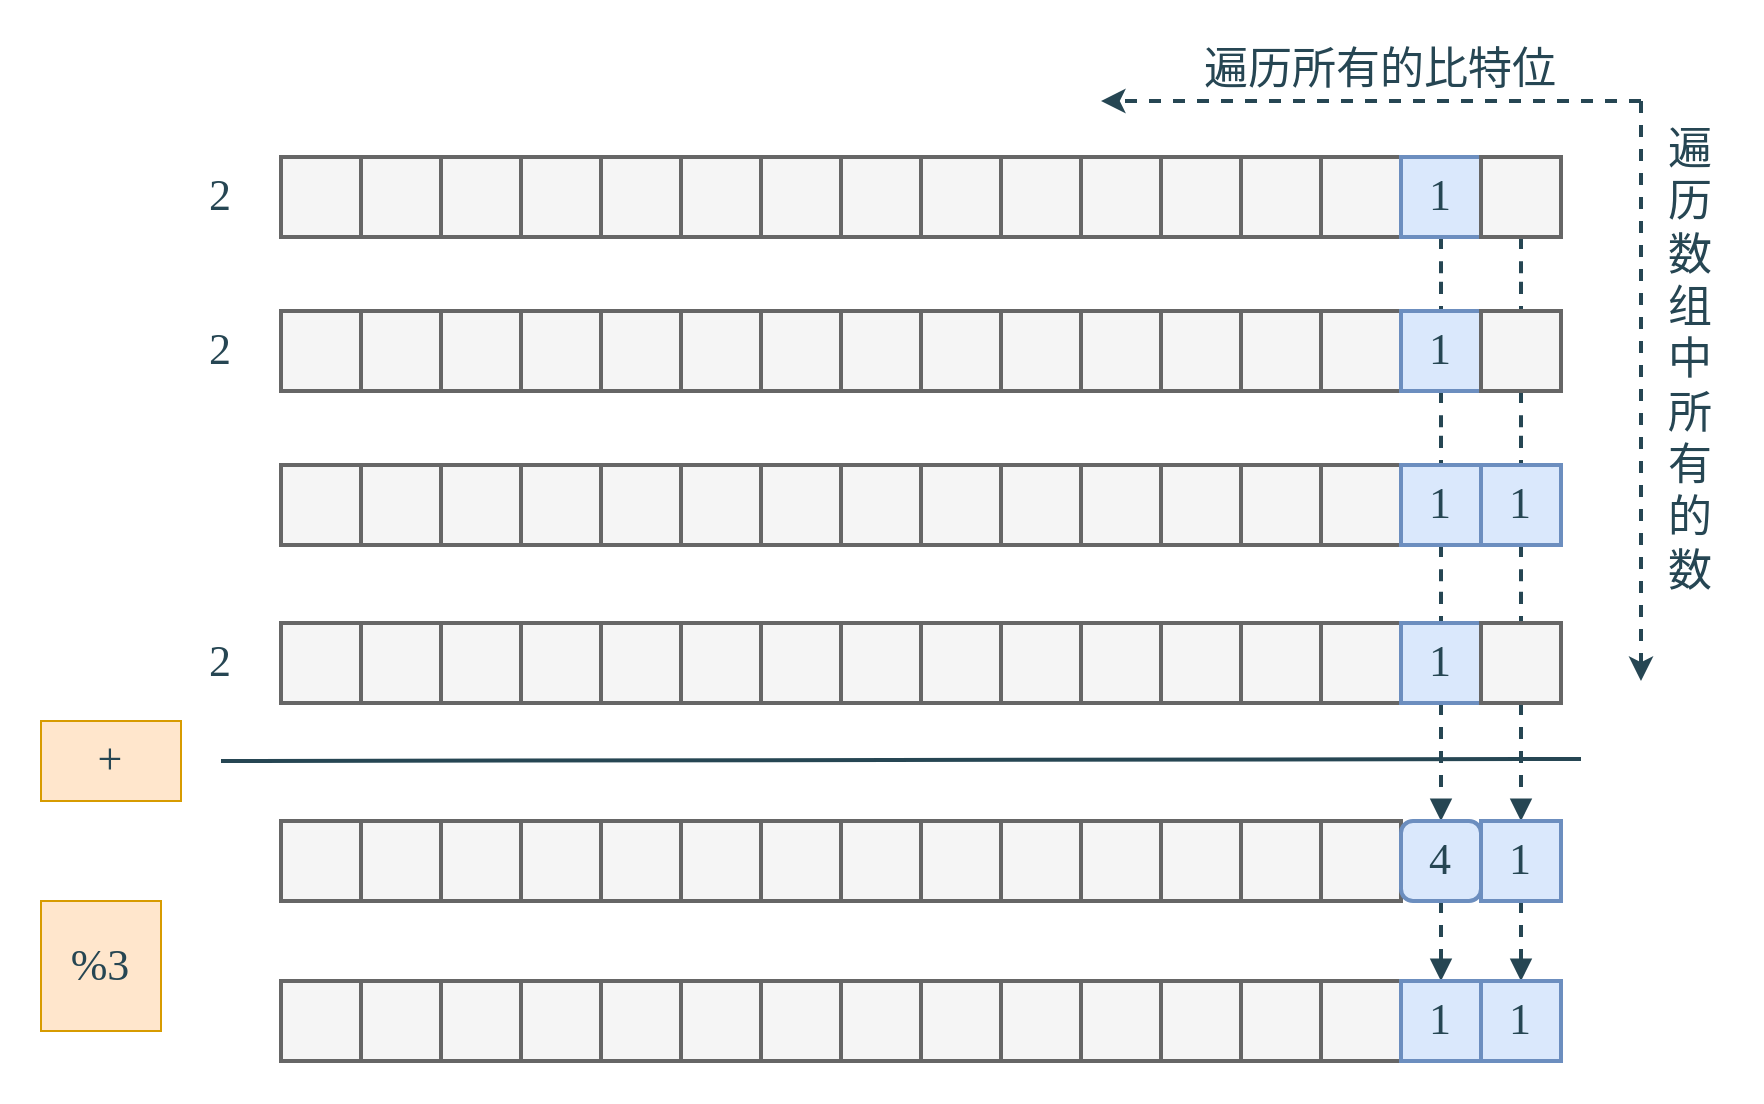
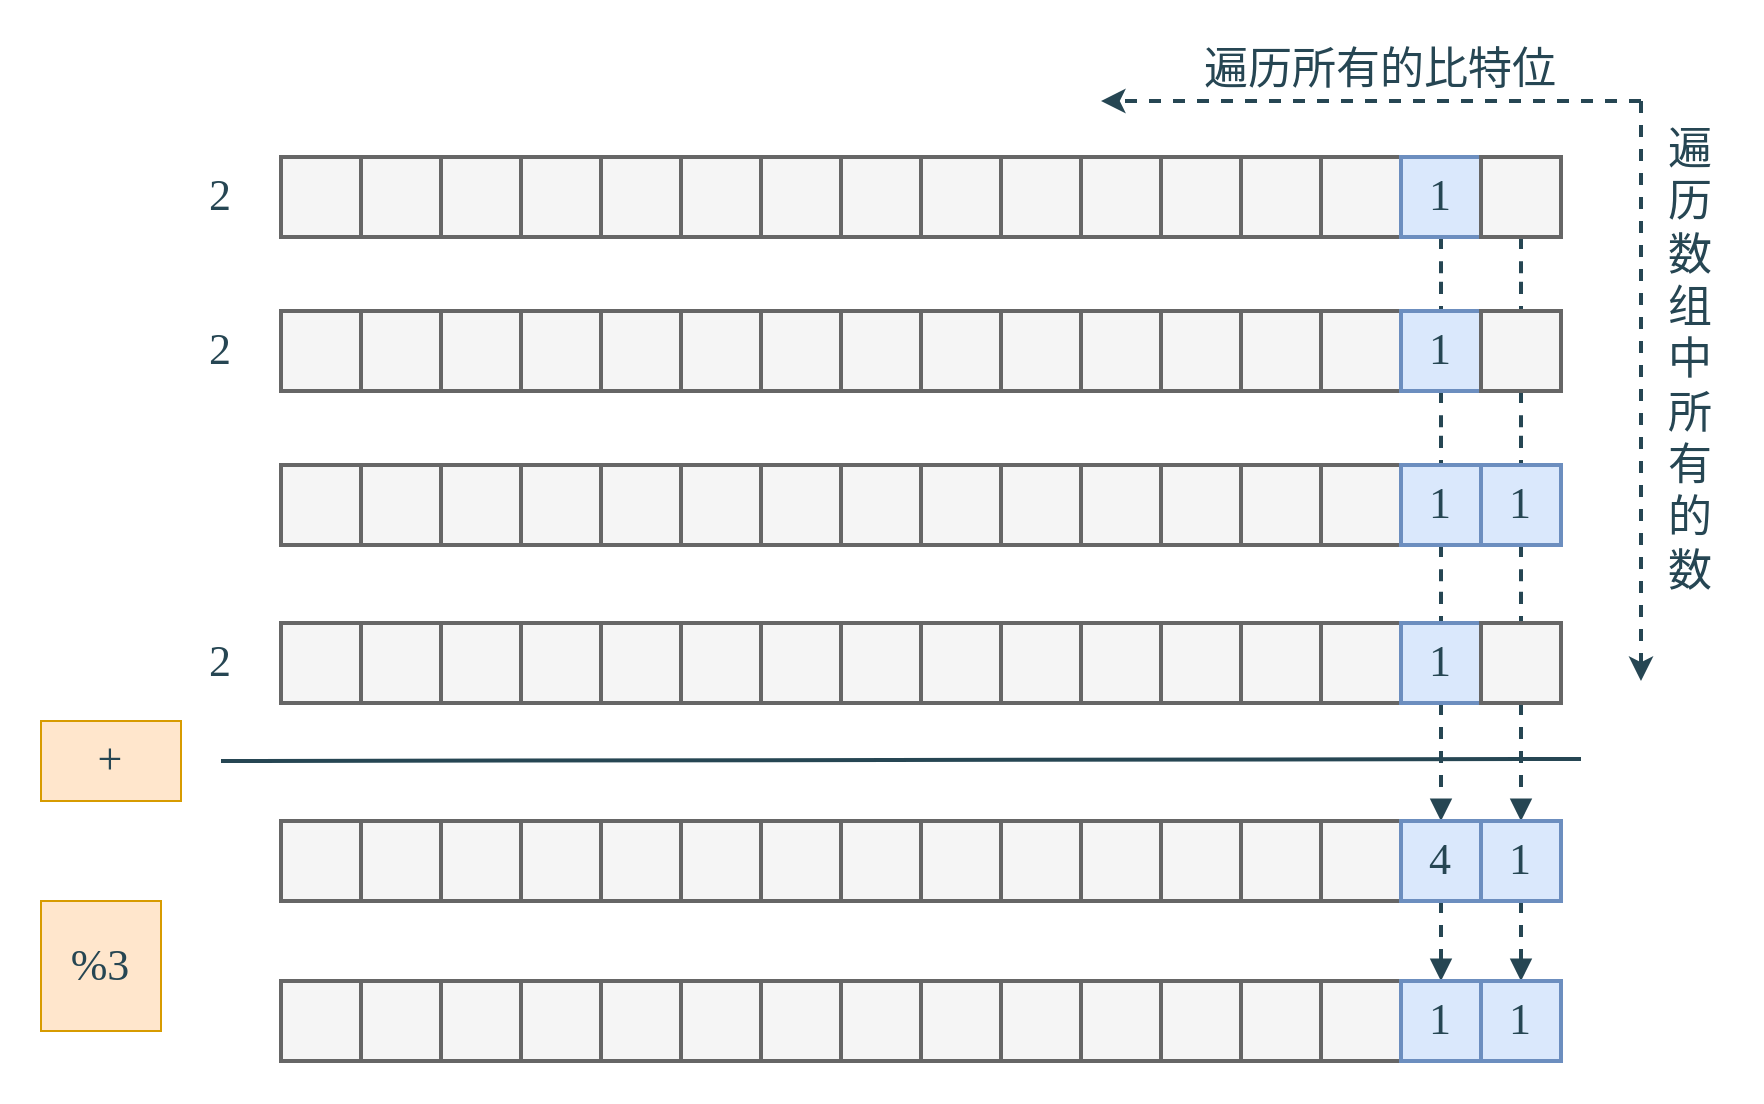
- <mxCell id="25" value="4" style="whiteSpace=wrap;html=1;shadow=0;strokeColor=#6c8ebf;strokeWidth=2;fontFamily=Ubuntu;fontSize=22;fontColor=#264653;fontStyle=0;fillColor=#dae8fc;rounded=1;" vertex="1" parent="1"><mxGeometry x="700" y="410" width="40" height="40" as="geometry" /></mxCell>
+ <mxCell id="25" value="4" style="rounded=0;whiteSpace=wrap;html=1;shadow=0;strokeColor=#6c8ebf;strokeWidth=2;fontFamily=Ubuntu;fontSize=22;fontColor=#264653;fontStyle=0;fillColor=#dae8fc;" vertex="1" parent="1"><mxGeometry x="700" y="410" width="40" height="40" as="geometry" /></mxCell>
